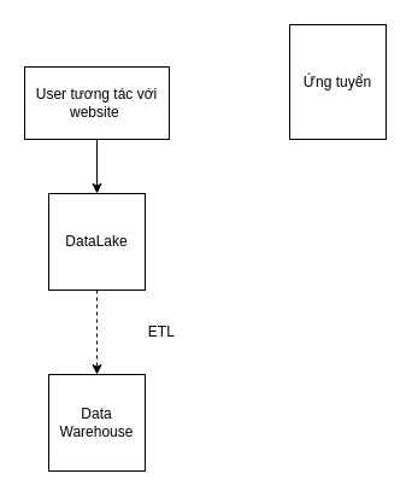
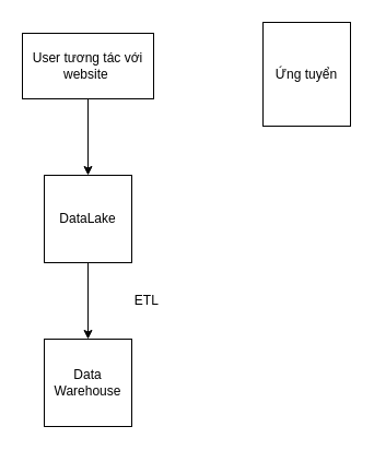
- <mxCell id="3" value="User tương tác với website&amp;nbsp;" style="rounded=0;whiteSpace=wrap;html=1;" vertex="1" parent="1"><mxGeometry x="20" y="55" width="120" height="60" as="geometry" /></mxCell>
+ <mxCell id="3" value="User tương tác với website&amp;nbsp;" style="rounded=0;whiteSpace=wrap;html=1;" vertex="1" parent="1"><mxGeometry x="20" y="30" width="120" height="60" as="geometry" /></mxCell>
- <mxCell id="4" value="" style="edgeStyle=orthogonalEdgeStyle;rounded=0;orthogonalLoop=1;jettySize=auto;html=1;dashed=1;" edge="1" parent="1" source="5" target="6"><mxGeometry relative="1" as="geometry" /></mxCell>
+ <mxCell id="4" value="" style="edgeStyle=orthogonalEdgeStyle;rounded=0;orthogonalLoop=1;jettySize=auto;html=1;" edge="1" parent="1" source="5" target="6"><mxGeometry relative="1" as="geometry" /></mxCell>
